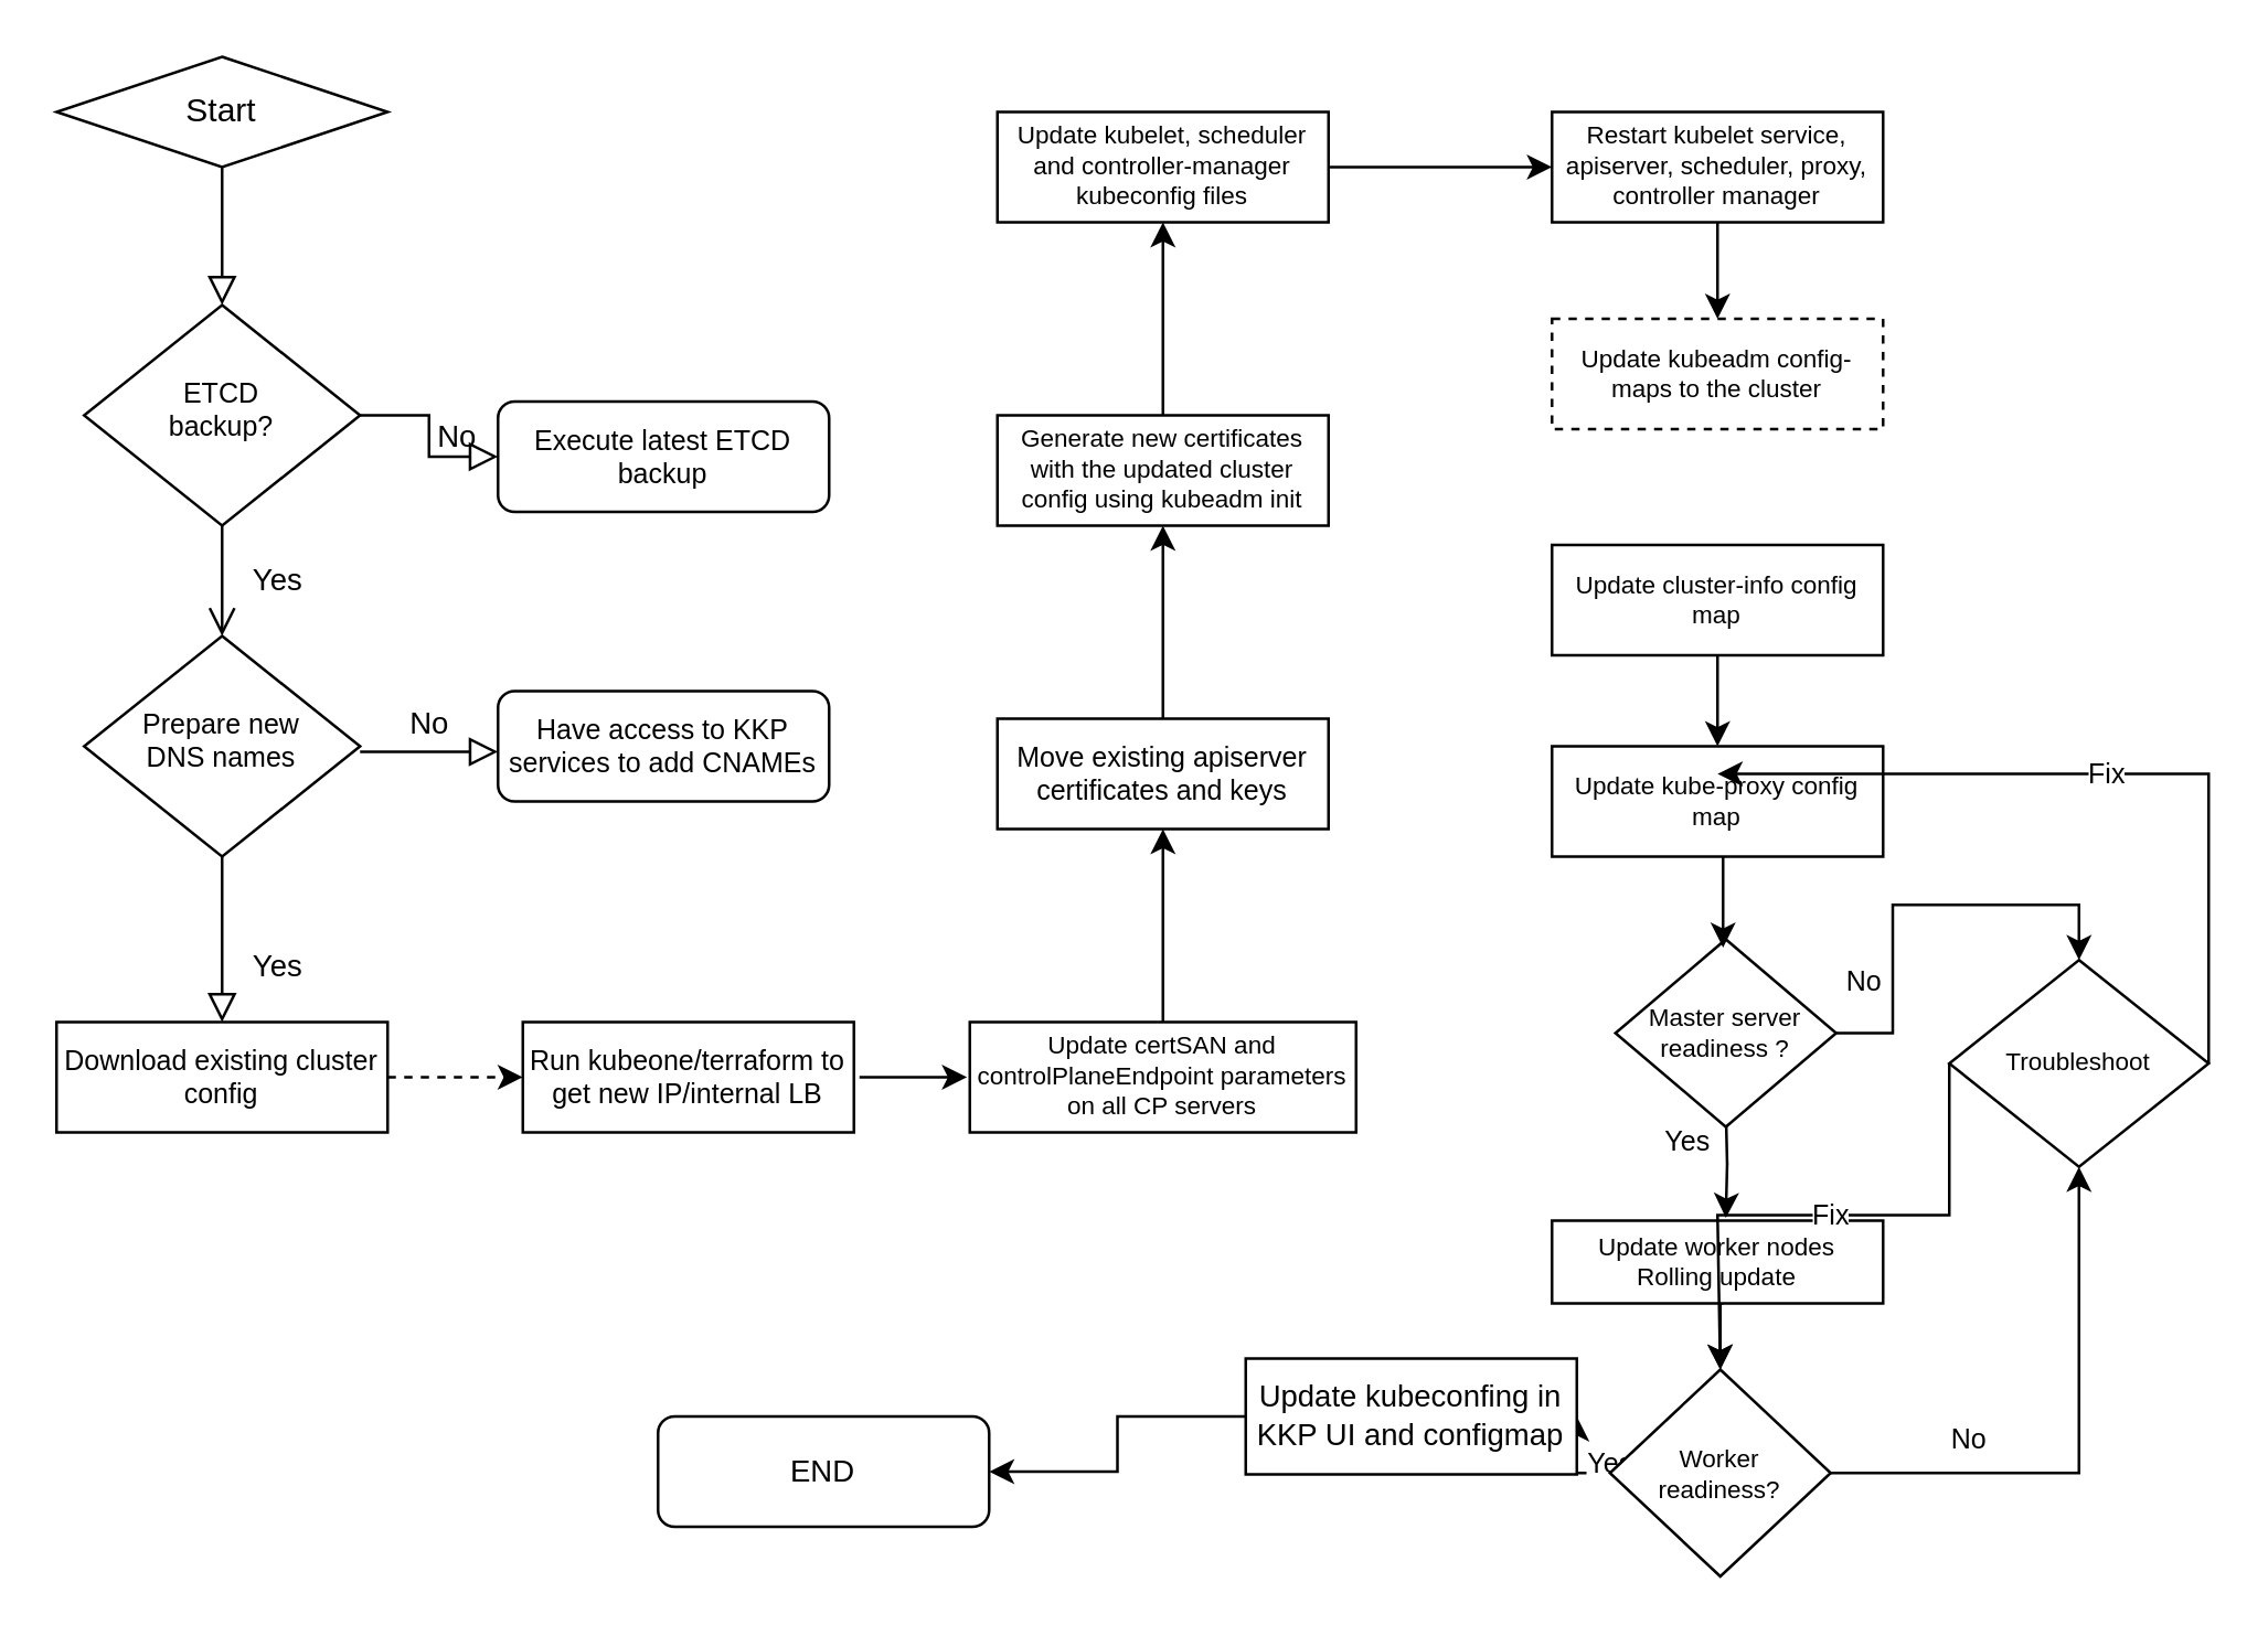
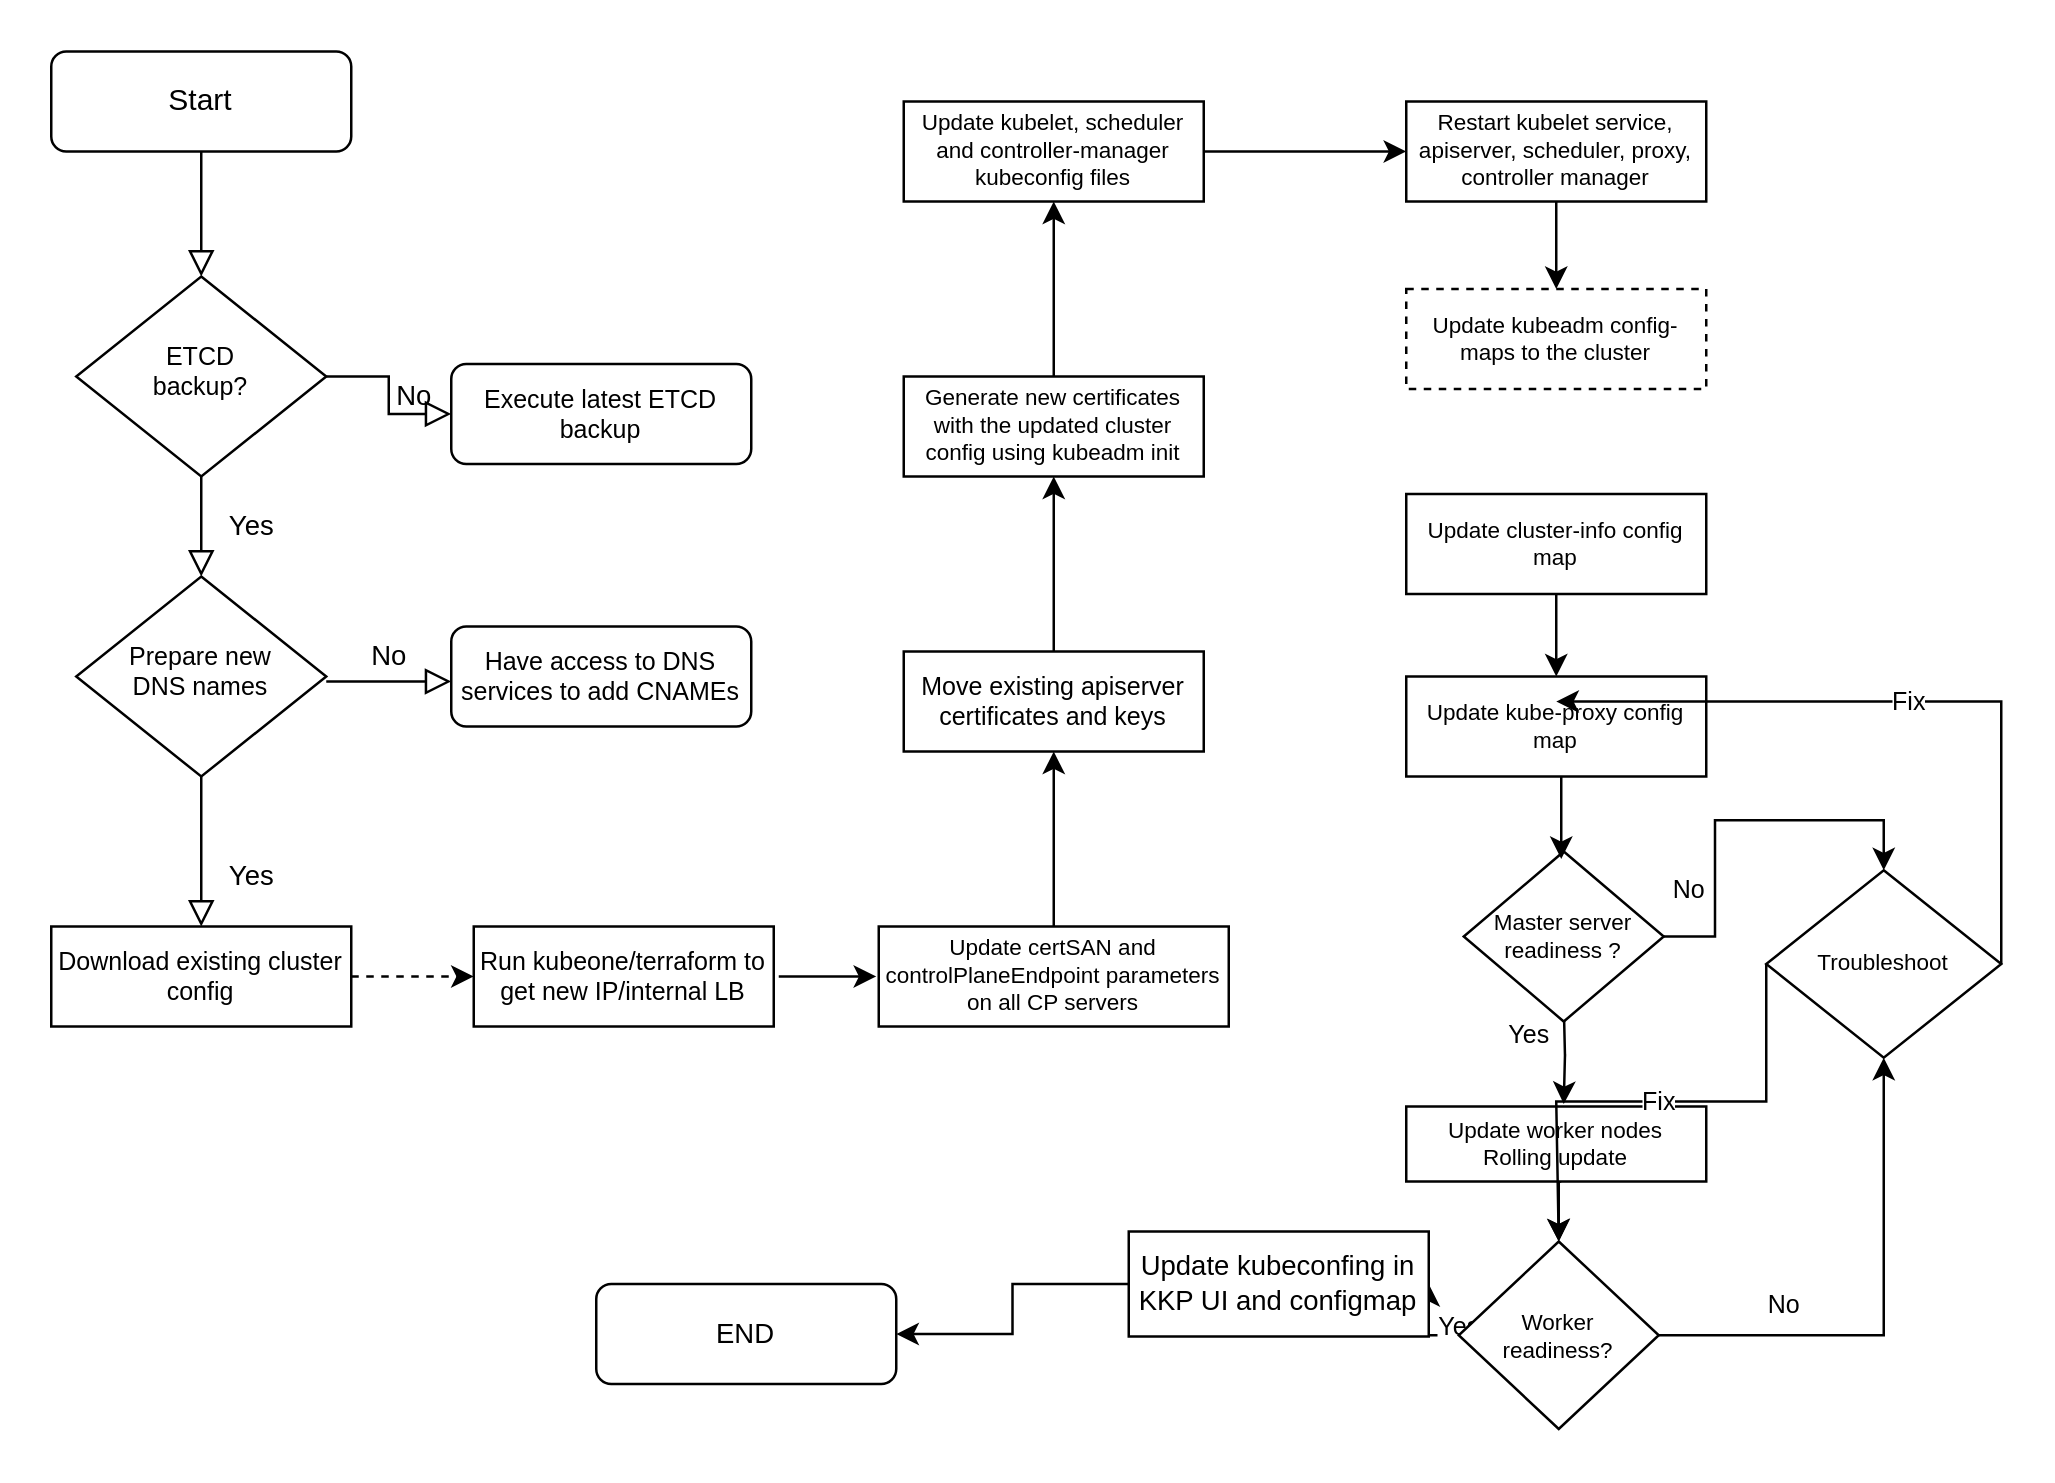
- <mxCell id="3" value="Start" style="rhombus;whiteSpace=wrap;html=1;fontSize=12;glass=0;strokeWidth=1;shadow=0;" parent="1" vertex="1"><mxGeometry x="20" y="20" width="120" height="40" as="geometry" /></mxCell>
+ <mxCell id="3" value="Start" style="rounded=1;whiteSpace=wrap;html=1;fontSize=12;glass=0;strokeWidth=1;shadow=0;" parent="1" vertex="1"><mxGeometry x="20" y="20" width="120" height="40" as="geometry" /></mxCell>
- <mxCell id="4" value="Yes" style="rounded=0;html=1;jettySize=auto;orthogonalLoop=1;fontSize=11;endArrow=open;endFill=0;endSize=8;strokeWidth=1;shadow=0;labelBackgroundColor=none;edgeStyle=orthogonalEdgeStyle;" parent="1" source="6" target="10" edge="1"><mxGeometry y="20" relative="1" as="geometry"><mxPoint as="offset" /></mxGeometry></mxCell>
+ <mxCell id="4" value="Yes" style="rounded=0;html=1;jettySize=auto;orthogonalLoop=1;fontSize=11;endArrow=block;endFill=0;endSize=8;strokeWidth=1;shadow=0;labelBackgroundColor=none;edgeStyle=orthogonalEdgeStyle;" parent="1" source="6" target="10" edge="1"><mxGeometry y="20" relative="1" as="geometry"><mxPoint as="offset" /></mxGeometry></mxCell>
- <mxCell id="11" value="Have access to KKP services to add CNAMEs" style="rounded=1;whiteSpace=wrap;html=1;fontSize=10;glass=0;strokeWidth=1;shadow=0;" parent="1" vertex="1"><mxGeometry x="180" y="250" width="120" height="40" as="geometry" /></mxCell>
+ <mxCell id="11" value="Have access to DNS services to add CNAMEs" style="rounded=1;whiteSpace=wrap;html=1;fontSize=10;glass=0;strokeWidth=1;shadow=0;" parent="1" vertex="1"><mxGeometry x="180" y="250" width="120" height="40" as="geometry" /></mxCell>
